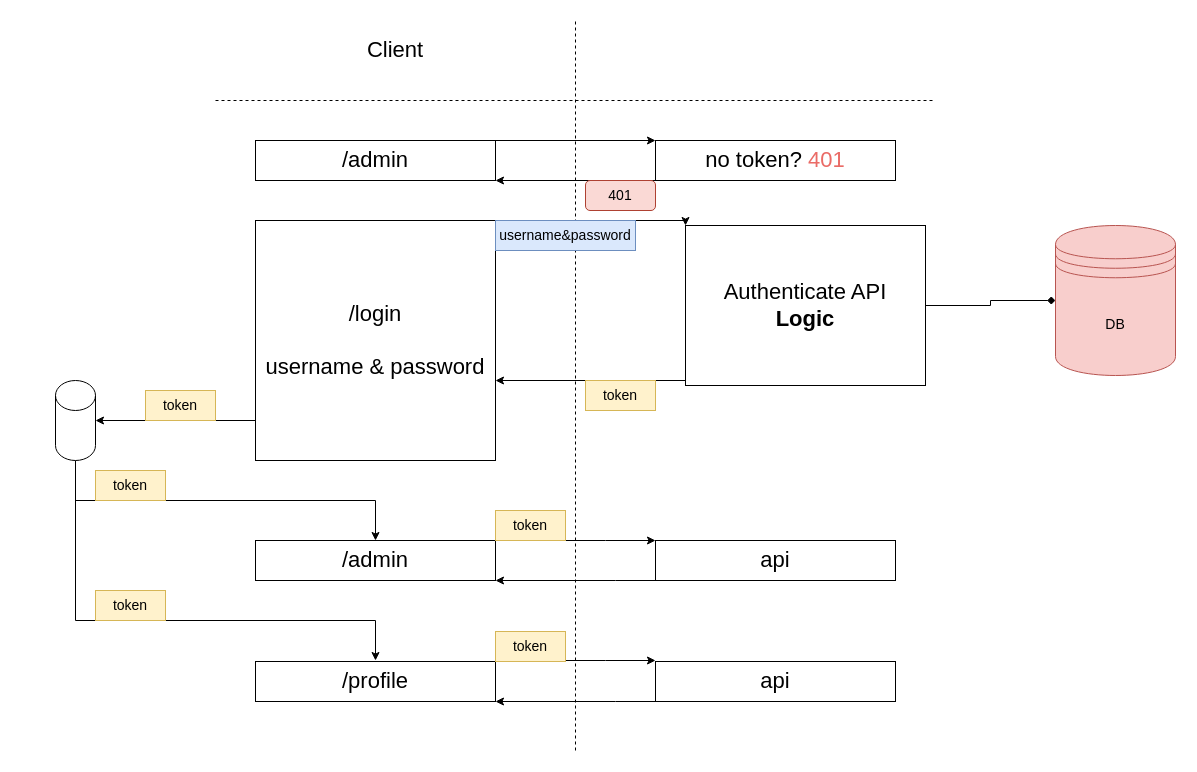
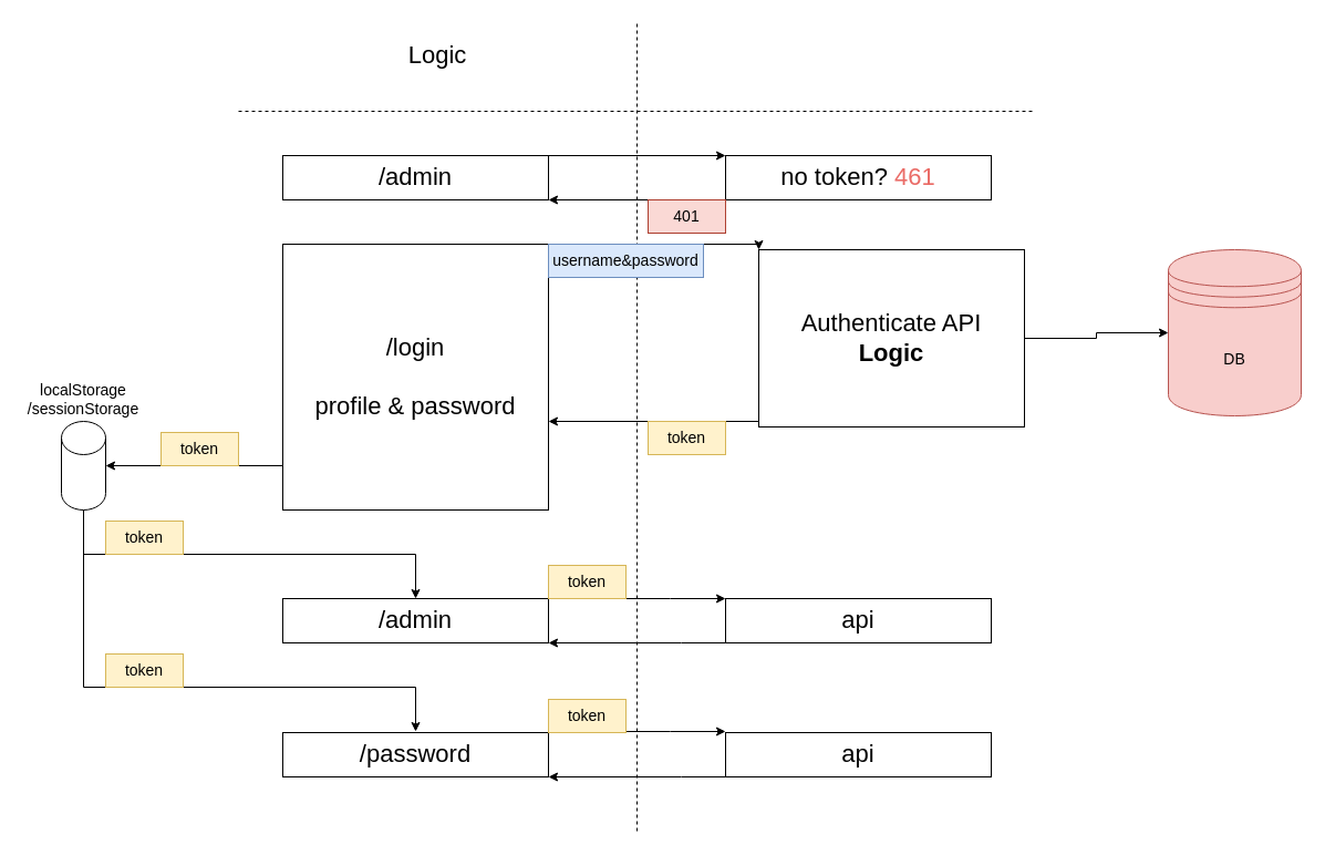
- <mxCell id="4" value="Client" style="text;html=1;strokeColor=none;fillColor=none;align=center;verticalAlign=middle;whiteSpace=wrap;rounded=0;fontSize=22;" parent="1" vertex="1"><mxGeometry x="295" y="40" width="200" height="20" as="geometry" /></mxCell>
+ <mxCell id="4" value="Logic" style="text;html=1;strokeColor=none;fillColor=none;align=center;verticalAlign=middle;whiteSpace=wrap;rounded=0;fontSize=22;" parent="1" vertex="1"><mxGeometry x="295" y="40" width="200" height="20" as="geometry" /></mxCell>
- <mxCell id="7" value="no token? &lt;font color=&quot;#ea6b66&quot;&gt;401&lt;/font&gt;" style="rounded=0;whiteSpace=wrap;html=1;fontSize=22;" parent="1" vertex="1"><mxGeometry x="655" y="140" width="240" height="40" as="geometry" /></mxCell>
+ <mxCell id="7" value="no token? &lt;font color=&quot;#ea6b66&quot;&gt;461&lt;/font&gt;" style="rounded=0;whiteSpace=wrap;html=1;fontSize=22;" parent="1" vertex="1"><mxGeometry x="655" y="140" width="240" height="40" as="geometry" /></mxCell>
- <mxCell id="35" value="401" style="whiteSpace=wrap;html=1;fontSize=14;fillColor=#fad9d5;strokeColor=#ae4132;rounded=1;" parent="1" vertex="1"><mxGeometry x="585" y="180" width="70" height="30" as="geometry" /></mxCell>
+ <mxCell id="35" value="401" style="rounded=0;whiteSpace=wrap;html=1;fontSize=14;fillColor=#fad9d5;strokeColor=#ae4132;" parent="1" vertex="1"><mxGeometry x="585" y="180" width="70" height="30" as="geometry" /></mxCell>
- <mxCell id="12" style="edgeStyle=orthogonalEdgeStyle;rounded=0;orthogonalLoop=1;jettySize=auto;html=1;entryX=0;entryY=0.5;entryDx=0;entryDy=0;fontSize=14;endArrow=diamond;" parent="1" source="14" target="16" edge="1"><mxGeometry relative="1" as="geometry" /></mxCell>
+ <mxCell id="12" style="edgeStyle=orthogonalEdgeStyle;rounded=0;orthogonalLoop=1;jettySize=auto;html=1;entryX=0;entryY=0.5;entryDx=0;entryDy=0;fontSize=14;" parent="1" source="14" target="16" edge="1"><mxGeometry relative="1" as="geometry" /></mxCell>
- <mxCell id="11" value="/login&lt;br&gt;&lt;br&gt;username &amp;amp; password" style="rounded=0;whiteSpace=wrap;html=1;fontSize=22;" parent="1" vertex="1"><mxGeometry x="255" y="220" width="240" height="240" as="geometry" /></mxCell>
+ <mxCell id="11" value="/login&lt;br&gt;&lt;br&gt;profile &amp;amp; password" style="rounded=0;whiteSpace=wrap;html=1;fontSize=22;" parent="1" vertex="1"><mxGeometry x="255" y="220" width="240" height="240" as="geometry" /></mxCell>
+ <mxCell id="25" value="localStorage&lt;br&gt;/sessionStorage" style="text;html=1;strokeColor=none;fillColor=none;align=center;verticalAlign=middle;whiteSpace=wrap;rounded=0;fontSize=14;" parent="1" vertex="1"><mxGeometry x="20" y="340" width="110" height="40" as="geometry" /></mxCell>
- <mxCell id="28" value="/profile" style="rounded=0;whiteSpace=wrap;html=1;fontSize=22;" parent="1" vertex="1"><mxGeometry x="255" y="661" width="240" height="40" as="geometry" /></mxCell>
+ <mxCell id="28" value="/password" style="rounded=0;whiteSpace=wrap;html=1;fontSize=22;" parent="1" vertex="1"><mxGeometry x="255" y="661" width="240" height="40" as="geometry" /></mxCell>
